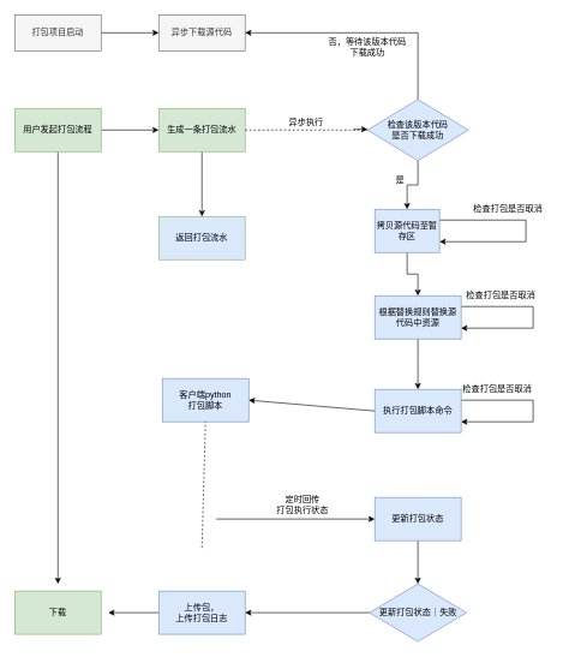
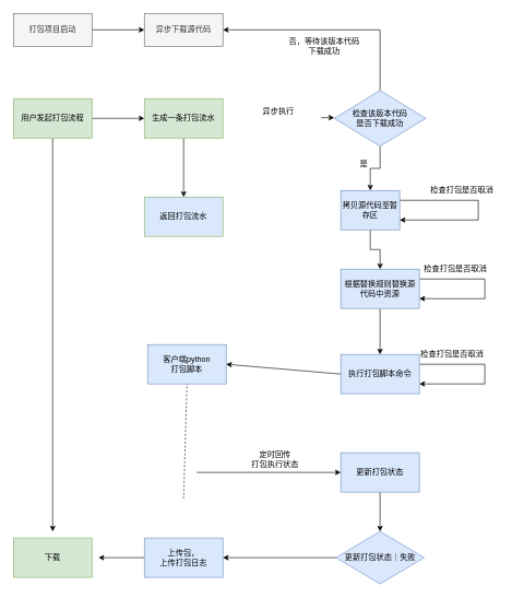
- <mxCell id="11" value="否，等待该版本代码下载成功" style="text;html=1;strokeColor=none;fillColor=none;align=center;verticalAlign=middle;whiteSpace=wrap;rounded=0;" parent="1" vertex="1"><mxGeometry x="455" y="55" width="110" height="20" as="geometry" /></mxCell>
+ <mxCell id="11" value="否，等待该版本代码下载成功" style="text;html=1;strokeColor=none;fillColor=none;align=center;verticalAlign=middle;whiteSpace=wrap;rounded=0;" parent="1" vertex="1"><mxGeometry x="440" y="60" width="110" height="20" as="geometry" /></mxCell>
- <mxCell id="27" value="" style="endArrow=none;dashed=1;html=1;exitX=1;exitY=0.5;exitDx=0;exitDy=0;entryX=0;entryY=0.5;entryDx=0;entryDy=0;" parent="1" source="14" target="10" edge="1"><mxGeometry width="50" height="50" relative="1" as="geometry"><mxPoint x="240" y="440" as="sourcePoint" /><mxPoint x="500" y="180" as="targetPoint" /></mxGeometry></mxCell>
